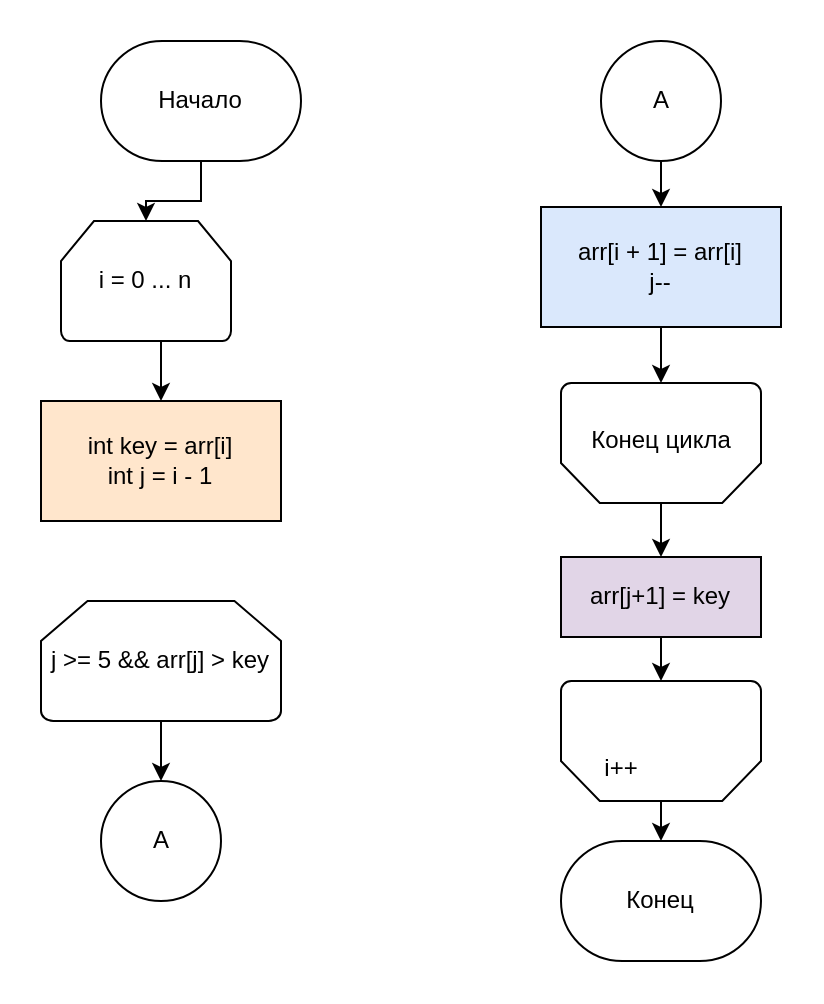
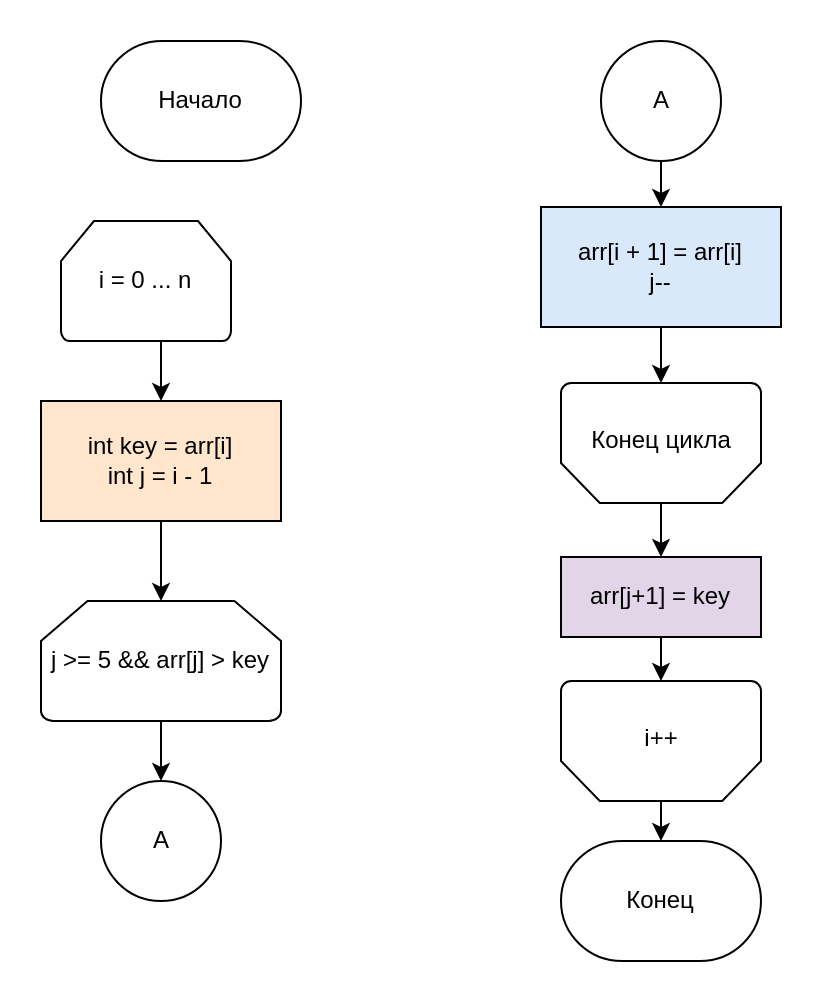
- <mxCell id="2" style="edgeStyle=orthogonalEdgeStyle;rounded=0;orthogonalLoop=1;jettySize=auto;html=1;exitX=0.5;exitY=1;exitDx=0;exitDy=0;exitPerimeter=0;" edge="1" parent="1" source="3" target="5"><mxGeometry relative="1" as="geometry" /></mxCell>
+ <mxCell id="6" style="edgeStyle=orthogonalEdgeStyle;rounded=0;orthogonalLoop=1;jettySize=auto;html=1;exitX=0.5;exitY=1;exitDx=0;exitDy=0;entryX=0.5;entryY=0;entryDx=0;entryDy=0;entryPerimeter=0;" edge="1" parent="1" source="7" target="9"><mxGeometry relative="1" as="geometry" /></mxCell>
- <mxCell id="24" value="i++" style="text;html=1;align=center;verticalAlign=middle;resizable=0;points=[];autosize=1;" vertex="1" parent="1"><mxGeometry x="295" y="374" width="30" height="20" as="geometry" /></mxCell>
+ <mxCell id="24" value="i++" style="text;html=1;align=center;verticalAlign=middle;resizable=0;points=[];autosize=1;" vertex="1" parent="1"><mxGeometry x="315" y="359" width="30" height="20" as="geometry" /></mxCell>
